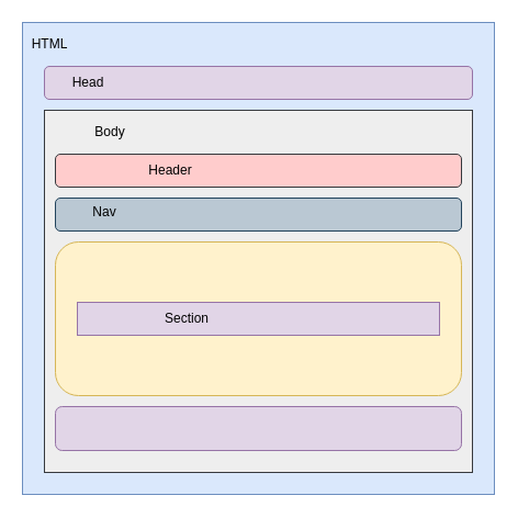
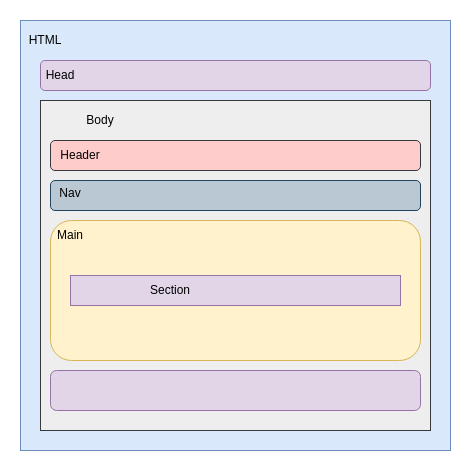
- <mxCell id="5" value="&lt;div&gt;Head&lt;/div&gt;" style="text;html=1;strokeColor=none;fillColor=none;align=center;verticalAlign=middle;whiteSpace=wrap;rounded=0;" vertex="1" parent="1"><mxGeometry x="60" y="65" width="40" height="20" as="geometry" /></mxCell>
+ <mxCell id="5" value="&lt;div&gt;Head&lt;/div&gt;" style="text;html=1;strokeColor=none;fillColor=none;align=center;verticalAlign=middle;whiteSpace=wrap;rounded=0;" vertex="1" parent="1"><mxGeometry x="40" y="65" width="40" height="20" as="geometry" /></mxCell>
- <mxCell id="9" value="&lt;div&gt;Header&lt;/div&gt;" style="text;html=1;strokeColor=none;fillColor=none;align=center;verticalAlign=middle;whiteSpace=wrap;rounded=0;" vertex="1" parent="1"><mxGeometry x="135" y="145" width="40" height="20" as="geometry" /></mxCell>
+ <mxCell id="9" value="&lt;div&gt;Header&lt;/div&gt;" style="text;html=1;strokeColor=none;fillColor=none;align=center;verticalAlign=middle;whiteSpace=wrap;rounded=0;" vertex="1" parent="1"><mxGeometry x="60" y="145" width="40" height="20" as="geometry" /></mxCell>
- <mxCell id="16" value="Nav" style="text;html=1;strokeColor=none;fillColor=none;align=center;verticalAlign=middle;whiteSpace=wrap;rounded=0;" vertex="1" parent="1"><mxGeometry x="75" y="182.5" width="40" height="20" as="geometry" /></mxCell>
+ <mxCell id="16" value="Nav" style="text;html=1;strokeColor=none;fillColor=none;align=center;verticalAlign=middle;whiteSpace=wrap;rounded=0;" vertex="1" parent="1"><mxGeometry x="50" y="182.5" width="40" height="20" as="geometry" /></mxCell>
+ <mxCell id="11" value="&lt;div&gt;Main&lt;/div&gt;" style="text;html=1;strokeColor=none;fillColor=none;align=center;verticalAlign=middle;whiteSpace=wrap;rounded=0;" vertex="1" parent="1"><mxGeometry x="50" y="225" width="40" height="20" as="geometry" /></mxCell>
